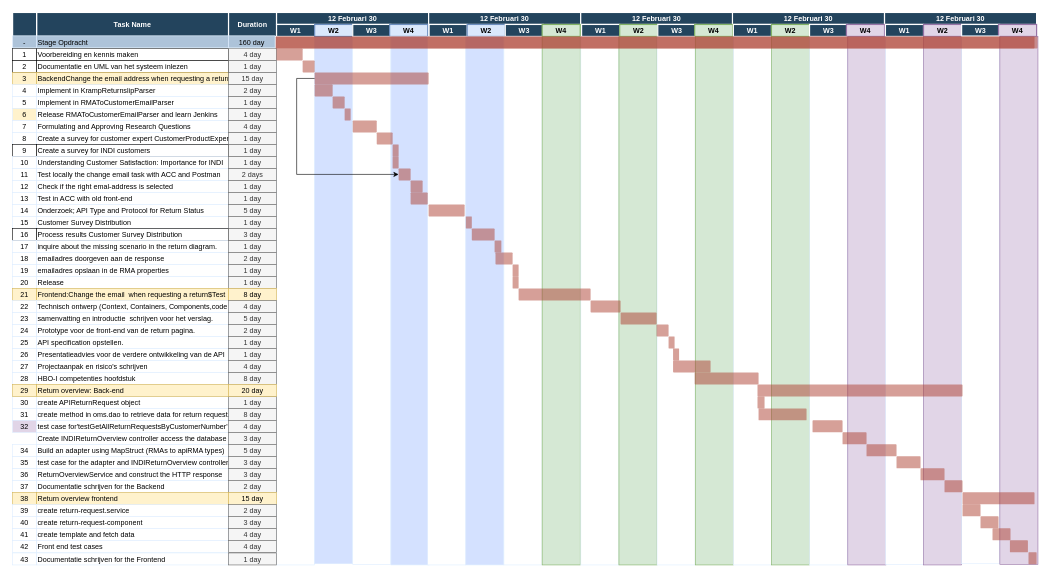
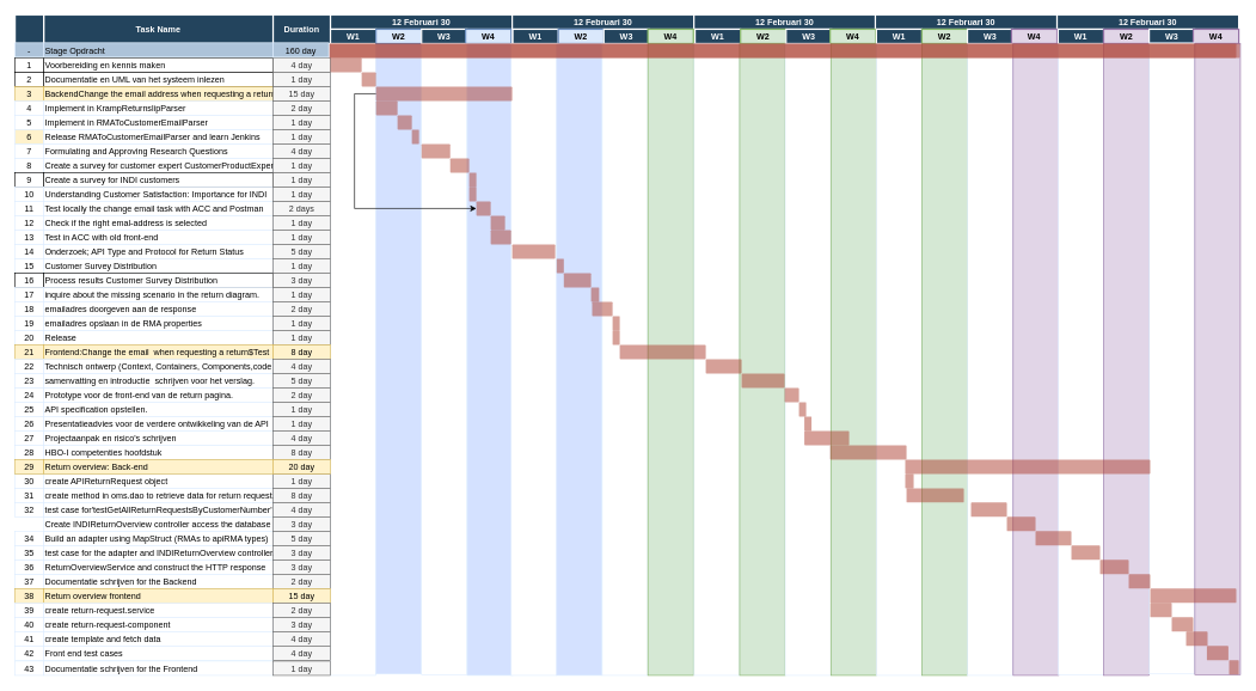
- <mxCell id="162" value="32" style="strokeColor=#DEEDFF;fillColor=#e1d5e7;" parent="1" vertex="1"><mxGeometry x="20.5" y="700" width="40" height="20" as="geometry" /></mxCell>
+ <mxCell id="162" value="32" style="strokeColor=#DEEDFF" parent="1" vertex="1"><mxGeometry x="20.5" y="700" width="40" height="20" as="geometry" /></mxCell>
